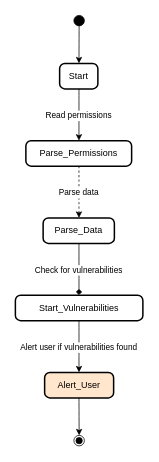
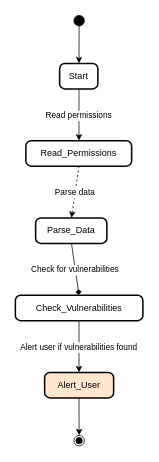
- <mxCell id="4" value="Parse_Permissions" style="rounded=1;absoluteArcSize=1;arcSize=14;whiteSpace=wrap;strokeWidth=2;" vertex="1" parent="1"><mxGeometry x="34" y="187" width="141" height="34" as="geometry" /></mxCell>
+ <mxCell id="4" value="Read_Permissions" style="rounded=1;absoluteArcSize=1;arcSize=14;whiteSpace=wrap;strokeWidth=2;" vertex="1" parent="1"><mxGeometry x="34" y="187" width="141" height="34" as="geometry" /></mxCell>
- <mxCell id="5" value="Parse_Data" style="rounded=1;absoluteArcSize=1;arcSize=14;whiteSpace=wrap;strokeWidth=2;" vertex="1" parent="1"><mxGeometry x="57" y="290" width="95" height="34" as="geometry" /></mxCell>
+ <mxCell id="5" value="Parse_Data" style="rounded=1;absoluteArcSize=1;arcSize=14;whiteSpace=wrap;strokeWidth=2;" vertex="1" parent="1"><mxGeometry x="47" y="290" width="95" height="34" as="geometry" /></mxCell>
- <mxCell id="6" value="Start_Vulnerabilities" style="rounded=1;absoluteArcSize=1;arcSize=14;whiteSpace=wrap;strokeWidth=2;" vertex="1" parent="1"><mxGeometry x="20" y="393" width="170" height="34" as="geometry" /></mxCell>
+ <mxCell id="6" value="Check_Vulnerabilities" style="rounded=1;absoluteArcSize=1;arcSize=14;whiteSpace=wrap;strokeWidth=2;" vertex="1" parent="1"><mxGeometry x="20" y="393" width="170" height="34" as="geometry" /></mxCell>
